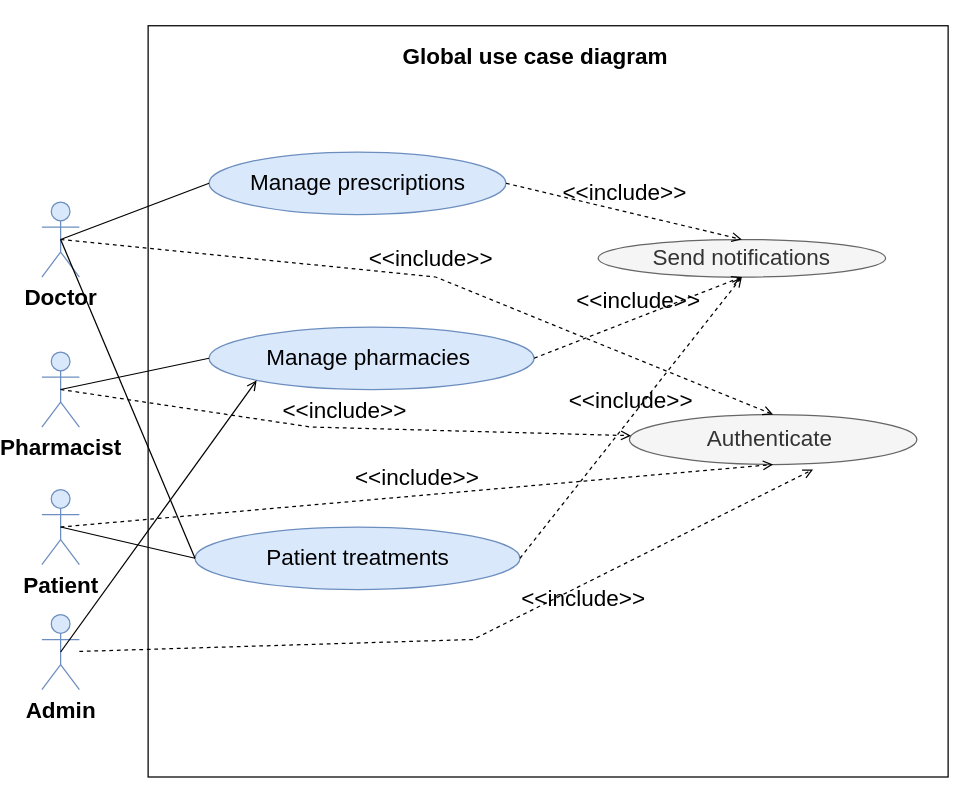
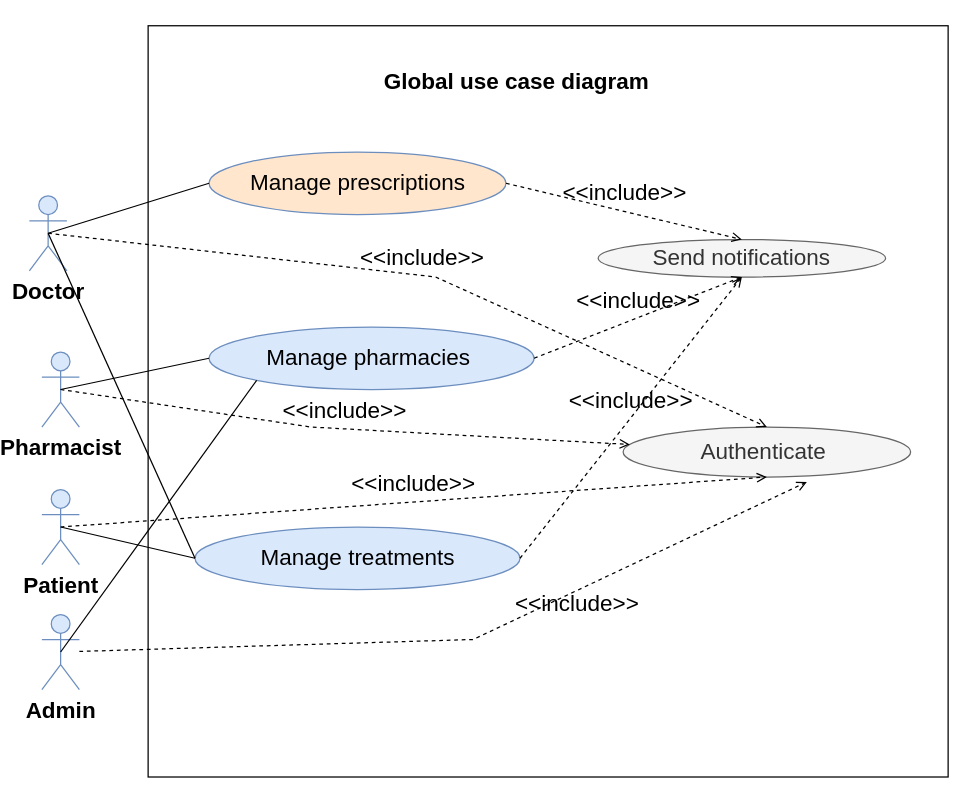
- <mxCell id="24" value="&lt;span style=&quot;text-align: left;&quot;&gt;Global use case diagram&lt;/span&gt;" style="text;html=1;align=center;verticalAlign=middle;whiteSpace=wrap;rounded=0;fontSize=18;fontStyle=1" vertex="1" parent="1"><mxGeometry x="195" y="30" width="440" height="30" as="geometry" /></mxCell>
+ <mxCell id="24" value="&lt;span style=&quot;text-align: left;&quot;&gt;Global use case diagram&lt;/span&gt;" style="text;html=1;align=center;verticalAlign=middle;whiteSpace=wrap;rounded=0;fontSize=18;fontStyle=1" vertex="1" parent="1"><mxGeometry x="180" y="50" width="440" height="30" as="geometry" /></mxCell>
- <mxCell id="6" value="&lt;span style=&quot;text-align: left;&quot;&gt;Manage prescriptions&lt;/span&gt;" style="ellipse;whiteSpace=wrap;html=1;align=center;fillColor=#dae8fc;strokeColor=#6c8ebf;fontSize=18;" parent="1" vertex="1"><mxGeometry x="153.75" y="121" width="237.5" height="50" as="geometry" /></mxCell>
+ <mxCell id="6" value="&lt;span style=&quot;text-align: left;&quot;&gt;Manage prescriptions&lt;/span&gt;" style="ellipse;whiteSpace=wrap;html=1;align=center;fillColor=#ffe6cc;strokeColor=#6c8ebf;fontSize=18;" parent="1" vertex="1"><mxGeometry x="153.75" y="121" width="237.5" height="50" as="geometry" /></mxCell>
- <mxCell id="3" value="&lt;span style=&quot;text-align: left; text-wrap-mode: wrap;&quot;&gt;Doctor&lt;/span&gt;" style="shape=umlActor;verticalLabelPosition=bottom;verticalAlign=top;html=1;outlineConnect=0;fillColor=#dae8fc;strokeColor=#6c8ebf;fontSize=18;fontStyle=1" parent="1" vertex="1"><mxGeometry x="20" y="161" width="30" height="60" as="geometry" /></mxCell>
+ <mxCell id="3" value="&lt;span style=&quot;text-align: left; text-wrap-mode: wrap;&quot;&gt;Doctor&lt;/span&gt;" style="shape=umlActor;verticalLabelPosition=bottom;verticalAlign=top;html=1;outlineConnect=0;fillColor=#dae8fc;strokeColor=#6c8ebf;fontSize=18;fontStyle=1" parent="1" vertex="1"><mxGeometry x="10" y="156" width="30" height="60" as="geometry" /></mxCell>
- <mxCell id="19" value="" style="endArrow=open;html=1;rounded=0;fontSize=18;entryX=0;entryY=1;entryDx=0;entryDy=0;exitX=0.5;exitY=0.5;exitDx=0;exitDy=0;exitPerimeter=0;" parent="1" source="10" target="7" edge="1"><mxGeometry width="50" height="50" relative="1" as="geometry"><mxPoint x="115" y="316" as="sourcePoint" /><mxPoint x="258" y="291" as="targetPoint" /></mxGeometry></mxCell>
+ <mxCell id="19" value="" style="endArrow=none;html=1;rounded=0;fontSize=18;entryX=0;entryY=1;entryDx=0;entryDy=0;exitX=0.5;exitY=0.5;exitDx=0;exitDy=0;exitPerimeter=0;" parent="1" source="10" target="7" edge="1"><mxGeometry width="50" height="50" relative="1" as="geometry"><mxPoint x="115" y="316" as="sourcePoint" /><mxPoint x="258" y="291" as="targetPoint" /></mxGeometry></mxCell>
- <mxCell id="9" value="&lt;span&gt;Authenticate&amp;nbsp;&lt;/span&gt;" style="ellipse;whiteSpace=wrap;html=1;align=center;fillColor=#f5f5f5;fontColor=#333333;strokeColor=#666666;fontSize=18;" parent="1" vertex="1"><mxGeometry x="490" y="331" width="230" height="40" as="geometry" /></mxCell>
+ <mxCell id="9" value="&lt;span&gt;Authenticate&amp;nbsp;&lt;/span&gt;" style="ellipse;whiteSpace=wrap;html=1;align=center;fillColor=#f5f5f5;fontColor=#333333;strokeColor=#666666;fontSize=18;" parent="1" vertex="1"><mxGeometry x="485" y="341" width="230" height="40" as="geometry" /></mxCell>
- <mxCell id="8" value="&lt;span style=&quot;text-align: left;&quot;&gt;Patient treatments&lt;/span&gt;" style="ellipse;whiteSpace=wrap;html=1;align=center;fillColor=#dae8fc;strokeColor=#6c8ebf;fontSize=18;" parent="1" vertex="1"><mxGeometry x="142.5" y="421" width="260" height="50" as="geometry" /></mxCell>
+ <mxCell id="8" value="&lt;span style=&quot;text-align: left;&quot;&gt;Manage treatments&lt;/span&gt;" style="ellipse;whiteSpace=wrap;html=1;align=center;fillColor=#dae8fc;strokeColor=#6c8ebf;fontSize=18;" parent="1" vertex="1"><mxGeometry x="142.5" y="421" width="260" height="50" as="geometry" /></mxCell>
